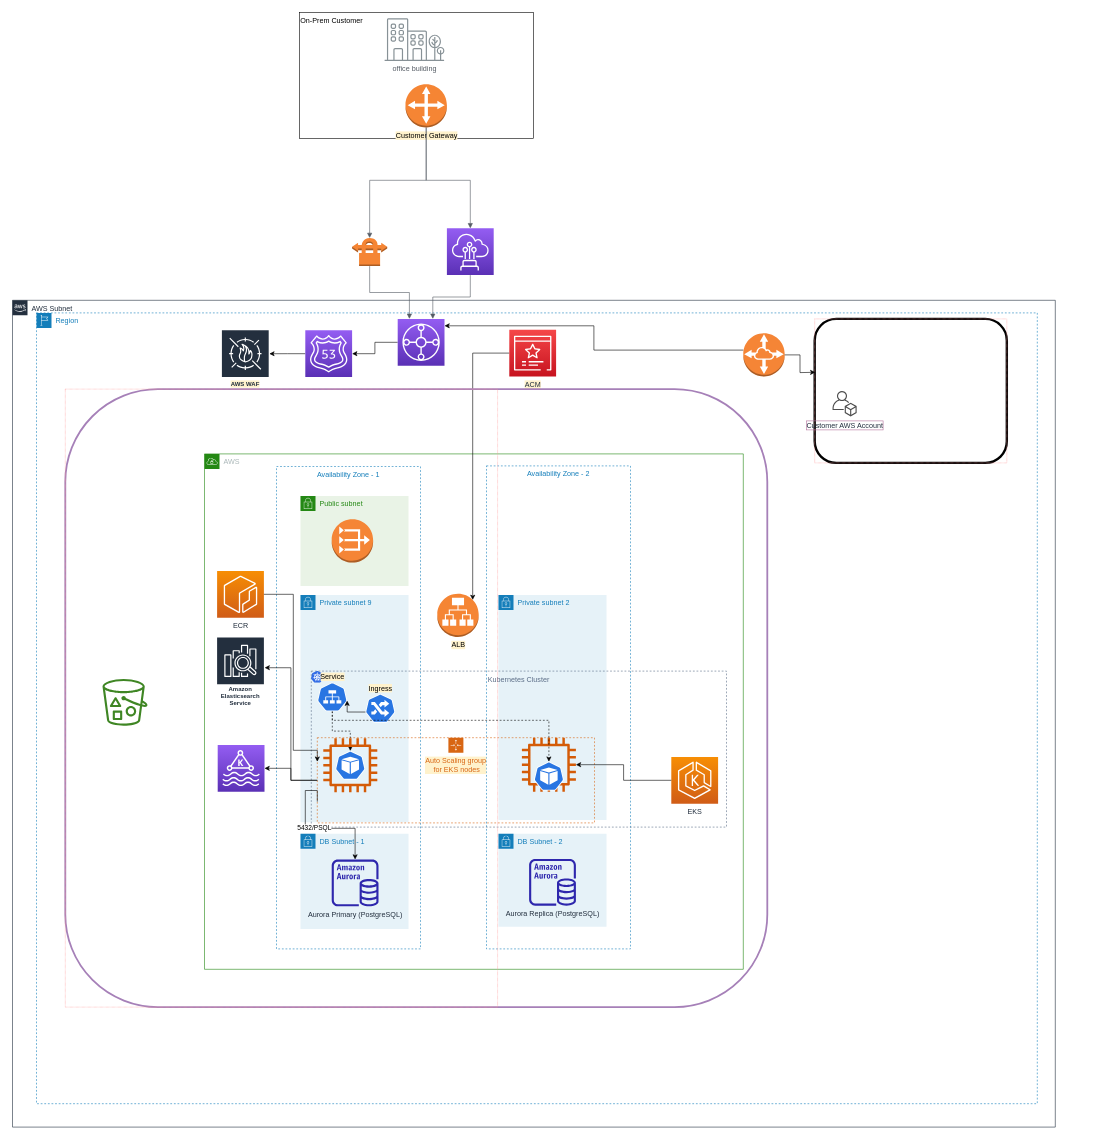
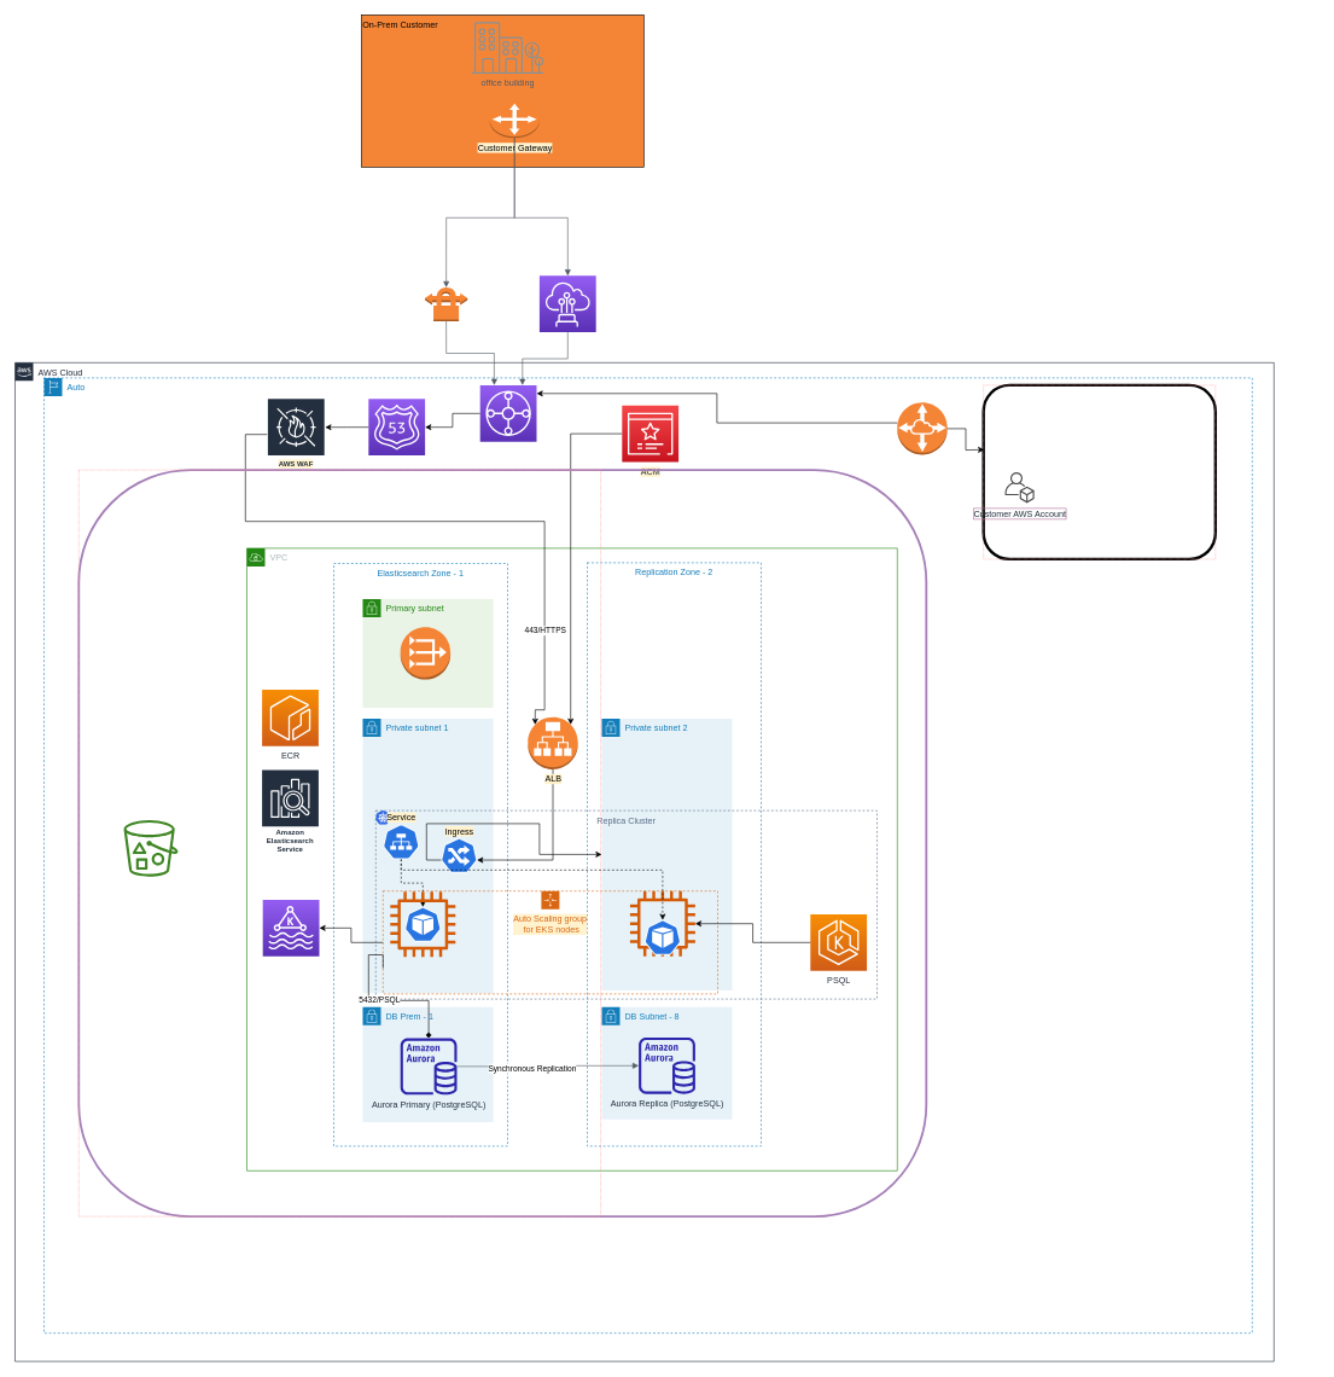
- <mxCell id="51" value="office building" style="sketch=0;outlineConnect=0;gradientColor=none;fontColor=#545B64;strokeColor=none;fillColor=#879196;dashed=0;verticalLabelPosition=bottom;verticalAlign=top;align=center;html=1;fontSize=12;fontStyle=0;aspect=fixed;shape=mxgraph.aws4.illustration_office_building;pointerEvents=1" vertex="1" parent="1"><mxGeometry x="640" y="30" width="100" height="71" as="geometry" /></mxCell>
+ <mxCell id="51" value="office building" style="sketch=0;outlineConnect=0;gradientColor=none;fontColor=#545B64;strokeColor=none;fillColor=#879196;dashed=0;verticalLabelPosition=bottom;verticalAlign=top;align=center;html=1;fontSize=12;fontStyle=0;aspect=fixed;shape=mxgraph.aws4.illustration_office_building;pointerEvents=1" vertex="1" parent="1"><mxGeometry x="650" y="30" width="100" height="71" as="geometry" /></mxCell>
- <mxCell id="2" value="On-Prem Customer" style="whiteSpace=wrap;html=1;align=left;verticalAlign=top;" vertex="1" parent="1"><mxGeometry x="498" y="20" width="390" height="210" as="geometry" /></mxCell>
+ <mxCell id="2" value="On-Prem Customer" style="whiteSpace=wrap;html=1;align=left;verticalAlign=top;fillColor=#f58536;" vertex="1" parent="1"><mxGeometry x="498" y="20" width="390" height="210" as="geometry" /></mxCell>
- <mxCell id="54" value="Customer Gateway" style="outlineConnect=0;dashed=0;verticalLabelPosition=bottom;verticalAlign=top;align=center;html=1;shape=mxgraph.aws3.customer_gateway;fillColor=#F58534;gradientColor=none;labelBackgroundColor=#FFF2CC;" vertex="1" parent="1"><mxGeometry x="675" y="140" width="69" height="72" as="geometry" /></mxCell>
+ <mxCell id="54" value="Customer Gateway" style="outlineConnect=0;dashed=0;verticalLabelPosition=bottom;verticalAlign=top;align=center;html=1;shape=mxgraph.aws3.customer_gateway;fillColor=#F58534;gradientColor=none;labelBackgroundColor=#FFF2CC;" vertex="1" parent="1"><mxGeometry x="675" y="140" width="69" height="50" as="geometry" /></mxCell>
- <mxCell id="37" value="AWS Subnet" style="points=[[0,0],[0.25,0],[0.5,0],[0.75,0],[1,0],[1,0.25],[1,0.5],[1,0.75],[1,1],[0.75,1],[0.5,1],[0.25,1],[0,1],[0,0.75],[0,0.5],[0,0.25]];outlineConnect=0;gradientColor=none;html=1;whiteSpace=wrap;fontSize=12;fontStyle=0;container=1;pointerEvents=0;collapsible=0;recursiveResize=0;shape=mxgraph.aws4.group;grIcon=mxgraph.aws4.group_aws_cloud_alt;strokeColor=#232F3E;fillColor=none;verticalAlign=top;align=left;spacingLeft=30;fontColor=#232F3E;dashed=0;" vertex="1" parent="1"><mxGeometry x="20" y="500" width="1738" height="1378" as="geometry" /></mxCell>
+ <mxCell id="37" value="AWS Cloud" style="points=[[0,0],[0.25,0],[0.5,0],[0.75,0],[1,0],[1,0.25],[1,0.5],[1,0.75],[1,1],[0.75,1],[0.5,1],[0.25,1],[0,1],[0,0.75],[0,0.5],[0,0.25]];outlineConnect=0;gradientColor=none;html=1;whiteSpace=wrap;fontSize=12;fontStyle=0;container=1;pointerEvents=0;collapsible=0;recursiveResize=0;shape=mxgraph.aws4.group;grIcon=mxgraph.aws4.group_aws_cloud_alt;strokeColor=#232F3E;fillColor=none;verticalAlign=top;align=left;spacingLeft=30;fontColor=#232F3E;dashed=0;" vertex="1" parent="1"><mxGeometry x="20" y="500" width="1738" height="1378" as="geometry" /></mxCell>
- <mxCell id="20" value="Region" style="points=[[0,0],[0.25,0],[0.5,0],[0.75,0],[1,0],[1,0.25],[1,0.5],[1,0.75],[1,1],[0.75,1],[0.5,1],[0.25,1],[0,1],[0,0.75],[0,0.5],[0,0.25]];outlineConnect=0;gradientColor=none;html=1;whiteSpace=wrap;fontSize=12;fontStyle=0;container=1;pointerEvents=0;collapsible=0;recursiveResize=0;shape=mxgraph.aws4.group;grIcon=mxgraph.aws4.group_region;strokeColor=#147EBA;fillColor=none;verticalAlign=top;align=left;spacingLeft=30;fontColor=#147EBA;dashed=1;" vertex="1" parent="1"><mxGeometry x="60" y="521" width="1668" height="1318" as="geometry" /></mxCell>
+ <mxCell id="20" value="Auto" style="points=[[0,0],[0.25,0],[0.5,0],[0.75,0],[1,0],[1,0.25],[1,0.5],[1,0.75],[1,1],[0.75,1],[0.5,1],[0.25,1],[0,1],[0,0.75],[0,0.5],[0,0.25]];outlineConnect=0;gradientColor=none;html=1;whiteSpace=wrap;fontSize=12;fontStyle=0;container=1;pointerEvents=0;collapsible=0;recursiveResize=0;shape=mxgraph.aws4.group;grIcon=mxgraph.aws4.group_region;strokeColor=#147EBA;fillColor=none;verticalAlign=top;align=left;spacingLeft=30;fontColor=#147EBA;dashed=1;" vertex="1" parent="1"><mxGeometry x="60" y="521" width="1668" height="1318" as="geometry" /></mxCell>
- <mxCell id="30" value="ACM" style="sketch=0;points=[[0,0,0],[0.25,0,0],[0.5,0,0],[0.75,0,0],[1,0,0],[0,1,0],[0.25,1,0],[0.5,1,0],[0.75,1,0],[1,1,0],[0,0.25,0],[0,0.5,0],[0,0.75,0],[1,0.25,0],[1,0.5,0],[1,0.75,0]];outlineConnect=0;fontColor=#232F3E;gradientColor=#F54749;gradientDirection=north;fillColor=#C7131F;strokeColor=#ffffff;dashed=0;verticalLabelPosition=bottom;verticalAlign=top;align=center;html=1;fontSize=12;fontStyle=0;aspect=fixed;shape=mxgraph.aws4.resourceIcon;resIcon=mxgraph.aws4.certificate_manager_3;labelBackgroundColor=#FFF2CC;" vertex="1" parent="20"><mxGeometry x="788" y="28" width="78" height="78" as="geometry" /></mxCell>
+ <mxCell id="30" value="ACM" style="sketch=0;points=[[0,0,0],[0.25,0,0],[0.5,0,0],[0.75,0,0],[1,0,0],[0,1,0],[0.25,1,0],[0.5,1,0],[0.75,1,0],[1,1,0],[0,0.25,0],[0,0.5,0],[0,0.75,0],[1,0.25,0],[1,0.5,0],[1,0.75,0]];outlineConnect=0;fontColor=#232F3E;gradientColor=#F54749;gradientDirection=north;fillColor=#C7131F;strokeColor=#ffffff;dashed=0;verticalLabelPosition=bottom;verticalAlign=top;align=center;html=1;fontSize=12;fontStyle=0;aspect=fixed;shape=mxgraph.aws4.resourceIcon;resIcon=mxgraph.aws4.certificate_manager_3;labelBackgroundColor=#FFF2CC;" vertex="1" parent="20"><mxGeometry x="798" y="38" width="78" height="78" as="geometry" /></mxCell>
- <mxCell id="3" value="AWS" style="points=[[0,0],[0.25,0],[0.5,0],[0.75,0],[1,0],[1,0.25],[1,0.5],[1,0.75],[1,1],[0.75,1],[0.5,1],[0.25,1],[0,1],[0,0.75],[0,0.5],[0,0.25]];outlineConnect=0;gradientColor=none;html=1;whiteSpace=wrap;fontSize=12;fontStyle=0;container=1;pointerEvents=0;collapsible=0;recursiveResize=0;shape=mxgraph.aws4.group;grIcon=mxgraph.aws4.group_vpc;strokeColor=#248814;fillColor=none;verticalAlign=top;align=left;spacingLeft=30;fontColor=#AAB7B8;dashed=0;" vertex="1" parent="1"><mxGeometry x="340" y="756" width="898" height="859" as="geometry" /></mxCell>
+ <mxCell id="3" value="VPC" style="points=[[0,0],[0.25,0],[0.5,0],[0.75,0],[1,0],[1,0.25],[1,0.5],[1,0.75],[1,1],[0.75,1],[0.5,1],[0.25,1],[0,1],[0,0.75],[0,0.5],[0,0.25]];outlineConnect=0;gradientColor=none;html=1;whiteSpace=wrap;fontSize=12;fontStyle=0;container=1;pointerEvents=0;collapsible=0;recursiveResize=0;shape=mxgraph.aws4.group;grIcon=mxgraph.aws4.group_vpc;strokeColor=#248814;fillColor=none;verticalAlign=top;align=left;spacingLeft=30;fontColor=#AAB7B8;dashed=0;" vertex="1" parent="1"><mxGeometry x="340" y="756" width="898" height="859" as="geometry" /></mxCell>
- <mxCell id="4" value="Availability Zone - 2" style="fillColor=none;strokeColor=#147EBA;dashed=1;verticalAlign=top;fontStyle=0;fontColor=#147EBA;" vertex="1" parent="3"><mxGeometry x="470" y="20" width="240" height="805" as="geometry" /></mxCell>
+ <mxCell id="4" value="Replication Zone - 2" style="fillColor=none;strokeColor=#147EBA;dashed=1;verticalAlign=top;fontStyle=0;fontColor=#147EBA;" vertex="1" parent="3"><mxGeometry x="470" y="20" width="240" height="805" as="geometry" /></mxCell>
- <mxCell id="12" value="Availability Zone - 1" style="fillColor=none;strokeColor=#147EBA;dashed=1;verticalAlign=top;fontStyle=0;fontColor=#147EBA;" vertex="1" parent="1"><mxGeometry x="460" y="777" width="240" height="804" as="geometry" /></mxCell>
+ <mxCell id="12" value="Elasticsearch Zone - 1" style="fillColor=none;strokeColor=#147EBA;dashed=1;verticalAlign=top;fontStyle=0;fontColor=#147EBA;" vertex="1" parent="1"><mxGeometry x="460" y="777" width="240" height="804" as="geometry" /></mxCell>
- <mxCell id="24" value="Public subnet" style="points=[[0,0],[0.25,0],[0.5,0],[0.75,0],[1,0],[1,0.25],[1,0.5],[1,0.75],[1,1],[0.75,1],[0.5,1],[0.25,1],[0,1],[0,0.75],[0,0.5],[0,0.25]];outlineConnect=0;gradientColor=none;html=1;whiteSpace=wrap;fontSize=12;fontStyle=0;container=1;pointerEvents=0;collapsible=0;recursiveResize=0;shape=mxgraph.aws4.group;grIcon=mxgraph.aws4.group_security_group;grStroke=0;strokeColor=#248814;fillColor=#E9F3E6;verticalAlign=top;align=left;spacingLeft=30;fontColor=#248814;dashed=0;" vertex="1" parent="20"><mxGeometry x="440" y="305" width="180" height="150" as="geometry" /></mxCell>
+ <mxCell id="24" value="Primary subnet" style="points=[[0,0],[0.25,0],[0.5,0],[0.75,0],[1,0],[1,0.25],[1,0.5],[1,0.75],[1,1],[0.75,1],[0.5,1],[0.25,1],[0,1],[0,0.75],[0,0.5],[0,0.25]];outlineConnect=0;gradientColor=none;html=1;whiteSpace=wrap;fontSize=12;fontStyle=0;container=1;pointerEvents=0;collapsible=0;recursiveResize=0;shape=mxgraph.aws4.group;grIcon=mxgraph.aws4.group_security_group;grStroke=0;strokeColor=#248814;fillColor=#E9F3E6;verticalAlign=top;align=left;spacingLeft=30;fontColor=#248814;dashed=0;" vertex="1" parent="20"><mxGeometry x="440" y="305" width="180" height="150" as="geometry" /></mxCell>
+ <mxCell id="27" style="edgeStyle=orthogonalEdgeStyle;rounded=0;orthogonalLoop=1;jettySize=auto;html=1;entryX=0;entryY=0.5;entryDx=0;entryDy=0;entryPerimeter=0;startArrow=classic;startFill=1;endArrow=none;endFill=0;exitX=0.145;exitY=0.145;exitDx=0;exitDy=0;exitPerimeter=0;" edge="1" parent="20" source="33" target="26"><mxGeometry relative="1" as="geometry"><mxPoint x="690.529" y="480" as="sourcePoint" /><Array as="points"><mxPoint x="678" y="458" /><mxPoint x="691" y="458" /><mxPoint x="691" y="198" /><mxPoint x="278" y="198" /><mxPoint x="278" y="78" /></Array></mxGeometry></mxCell>
+ <mxCell id="28" value="443/HTTPS" style="edgeLabel;html=1;align=center;verticalAlign=middle;resizable=0;points=[];" vertex="1" connectable="0" parent="27"><mxGeometry x="-0.666" relative="1" as="geometry"><mxPoint as="offset" /></mxGeometry></mxCell>
- <mxCell id="13" value="Private subnet 9" style="points=[[0,0],[0.25,0],[0.5,0],[0.75,0],[1,0],[1,0.25],[1,0.5],[1,0.75],[1,1],[0.75,1],[0.5,1],[0.25,1],[0,1],[0,0.75],[0,0.5],[0,0.25]];outlineConnect=0;gradientColor=none;html=1;whiteSpace=wrap;fontSize=12;fontStyle=0;container=1;pointerEvents=0;collapsible=0;recursiveResize=0;shape=mxgraph.aws4.group;grIcon=mxgraph.aws4.group_security_group;grStroke=0;strokeColor=#147EBA;fillColor=#E6F2F8;verticalAlign=top;align=left;spacingLeft=30;fontColor=#147EBA;dashed=0;" vertex="1" parent="1"><mxGeometry x="500" y="991" width="180" height="379" as="geometry" /></mxCell>
+ <mxCell id="13" value="Private subnet 1" style="points=[[0,0],[0.25,0],[0.5,0],[0.75,0],[1,0],[1,0.25],[1,0.5],[1,0.75],[1,1],[0.75,1],[0.5,1],[0.25,1],[0,1],[0,0.75],[0,0.5],[0,0.25]];outlineConnect=0;gradientColor=none;html=1;whiteSpace=wrap;fontSize=12;fontStyle=0;container=1;pointerEvents=0;collapsible=0;recursiveResize=0;shape=mxgraph.aws4.group;grIcon=mxgraph.aws4.group_security_group;grStroke=0;strokeColor=#147EBA;fillColor=#E6F2F8;verticalAlign=top;align=left;spacingLeft=30;fontColor=#147EBA;dashed=0;" vertex="1" parent="1"><mxGeometry x="500" y="991" width="180" height="379" as="geometry" /></mxCell>
- <mxCell id="70" style="edgeStyle=orthogonalEdgeStyle;rounded=0;orthogonalLoop=1;jettySize=auto;html=1;entryX=0;entryY=0.282;entryDx=0;entryDy=0;entryPerimeter=0;startArrow=none;startFill=0;endArrow=classic;endFill=1;" edge="1" parent="1" source="10" target="34"><mxGeometry relative="1" as="geometry"><Array as="points"><mxPoint x="488" y="990" /><mxPoint x="488" y="1250" /></Array></mxGeometry></mxCell>
- <mxCell id="39" value="Kubernetes Cluster" style="fillColor=none;strokeColor=#5A6C86;dashed=1;verticalAlign=top;fontStyle=0;fontColor=#5A6C86;labelBackgroundColor=none;" vertex="1" parent="38"><mxGeometry width="692" height="260" as="geometry" /></mxCell>
+ <mxCell id="39" value="Replica Cluster" style="fillColor=none;strokeColor=#5A6C86;dashed=1;verticalAlign=top;fontStyle=0;fontColor=#5A6C86;labelBackgroundColor=none;" vertex="1" parent="38"><mxGeometry width="692" height="260" as="geometry" /></mxCell>
- <mxCell id="62" style="edgeStyle=orthogonalEdgeStyle;rounded=0;orthogonalLoop=1;jettySize=auto;html=1;exitX=0.005;exitY=0.63;exitDx=0;exitDy=0;exitPerimeter=0;entryX=0.995;entryY=0.63;entryDx=0;entryDy=0;entryPerimeter=0;startArrow=none;startFill=0;endArrow=classic;endFill=1;" edge="1" parent="1" source="31" target="61"><mxGeometry relative="1" as="geometry" /></mxCell>
+ <mxCell id="62" style="edgeStyle=orthogonalEdgeStyle;rounded=0;orthogonalLoop=1;jettySize=auto;html=1;exitX=0.005;exitY=0.63;exitDx=0;exitDy=0;exitPerimeter=0;startArrow=none;startFill=0;endArrow=classic;endFill=1;" edge="1" parent="1" source="31" target="5"><mxGeometry relative="1" as="geometry" /></mxCell>
+ <mxCell id="32" style="edgeStyle=orthogonalEdgeStyle;rounded=0;orthogonalLoop=1;jettySize=auto;html=1;exitX=0.5;exitY=1;exitDx=0;exitDy=0;exitPerimeter=0;entryX=0.995;entryY=0.63;entryDx=0;entryDy=0;entryPerimeter=0;startArrow=none;startFill=0;endArrow=classic;endFill=1;" edge="1" parent="20" source="33" target="31"><mxGeometry relative="1" as="geometry" /></mxCell>
- <mxCell id="69" style="edgeStyle=orthogonalEdgeStyle;rounded=0;orthogonalLoop=1;jettySize=auto;html=1;entryX=1.003;entryY=0.428;entryDx=0;entryDy=0;entryPerimeter=0;startArrow=none;startFill=0;endArrow=classic;endFill=1;" edge="1" parent="1" source="34" target="8"><mxGeometry relative="1" as="geometry" /></mxCell>
- <mxCell id="36" value="EKS" style="sketch=0;points=[[0,0,0],[0.25,0,0],[0.5,0,0],[0.75,0,0],[1,0,0],[0,1,0],[0.25,1,0],[0.5,1,0],[0.75,1,0],[1,1,0],[0,0.25,0],[0,0.5,0],[0,0.75,0],[1,0.25,0],[1,0.5,0],[1,0.75,0]];outlineConnect=0;fontColor=#232F3E;gradientColor=#F78E04;gradientDirection=north;fillColor=#D05C17;strokeColor=#ffffff;dashed=0;verticalLabelPosition=bottom;verticalAlign=top;align=center;html=1;fontSize=12;fontStyle=0;aspect=fixed;shape=mxgraph.aws4.resourceIcon;resIcon=mxgraph.aws4.eks;" vertex="1" parent="20"><mxGeometry x="1058" y="740" width="78" height="78" as="geometry" /></mxCell>
+ <mxCell id="36" value="PSQL" style="sketch=0;points=[[0,0,0],[0.25,0,0],[0.5,0,0],[0.75,0,0],[1,0,0],[0,1,0],[0.25,1,0],[0.5,1,0],[0.75,1,0],[1,1,0],[0,0.25,0],[0,0.5,0],[0,0.75,0],[1,0.25,0],[1,0.5,0],[1,0.75,0]];outlineConnect=0;fontColor=#232F3E;gradientColor=#F78E04;gradientDirection=north;fillColor=#D05C17;strokeColor=#ffffff;dashed=0;verticalLabelPosition=bottom;verticalAlign=top;align=center;html=1;fontSize=12;fontStyle=0;aspect=fixed;shape=mxgraph.aws4.resourceIcon;resIcon=mxgraph.aws4.eks;" vertex="1" parent="20"><mxGeometry x="1058" y="740" width="78" height="78" as="geometry" /></mxCell>
- <mxCell id="14" value="DB Subnet - 1" style="points=[[0,0],[0.25,0],[0.5,0],[0.75,0],[1,0],[1,0.25],[1,0.5],[1,0.75],[1,1],[0.75,1],[0.5,1],[0.25,1],[0,1],[0,0.75],[0,0.5],[0,0.25]];outlineConnect=0;gradientColor=none;html=1;whiteSpace=wrap;fontSize=12;fontStyle=0;container=1;pointerEvents=0;collapsible=0;recursiveResize=0;shape=mxgraph.aws4.group;grIcon=mxgraph.aws4.group_security_group;grStroke=0;strokeColor=#147EBA;fillColor=#E6F2F8;verticalAlign=top;align=left;spacingLeft=30;fontColor=#147EBA;dashed=0;" vertex="1" parent="1"><mxGeometry x="500" y="1389" width="180" height="159" as="geometry" /></mxCell>
+ <mxCell id="14" value="DB Prem - 1" style="points=[[0,0],[0.25,0],[0.5,0],[0.75,0],[1,0],[1,0.25],[1,0.5],[1,0.75],[1,1],[0.75,1],[0.5,1],[0.25,1],[0,1],[0,0.75],[0,0.5],[0,0.25]];outlineConnect=0;gradientColor=none;html=1;whiteSpace=wrap;fontSize=12;fontStyle=0;container=1;pointerEvents=0;collapsible=0;recursiveResize=0;shape=mxgraph.aws4.group;grIcon=mxgraph.aws4.group_security_group;grStroke=0;strokeColor=#147EBA;fillColor=#E6F2F8;verticalAlign=top;align=left;spacingLeft=30;fontColor=#147EBA;dashed=0;" vertex="1" parent="1"><mxGeometry x="500" y="1389" width="180" height="159" as="geometry" /></mxCell>
- <mxCell id="6" value="DB Subnet - 2" style="points=[[0,0],[0.25,0],[0.5,0],[0.75,0],[1,0],[1,0.25],[1,0.5],[1,0.75],[1,1],[0.75,1],[0.5,1],[0.25,1],[0,1],[0,0.75],[0,0.5],[0,0.25]];outlineConnect=0;gradientColor=none;html=1;whiteSpace=wrap;fontSize=12;fontStyle=0;container=1;pointerEvents=0;collapsible=0;recursiveResize=0;shape=mxgraph.aws4.group;grIcon=mxgraph.aws4.group_security_group;grStroke=0;strokeColor=#147EBA;fillColor=#E6F2F8;verticalAlign=top;align=left;spacingLeft=30;fontColor=#147EBA;dashed=0;" vertex="1" parent="3"><mxGeometry x="490" y="633" width="180" height="155" as="geometry" /></mxCell>
+ <mxCell id="6" value="DB Subnet - 8" style="points=[[0,0],[0.25,0],[0.5,0],[0.75,0],[1,0],[1,0.25],[1,0.5],[1,0.75],[1,1],[0.75,1],[0.5,1],[0.25,1],[0,1],[0,0.75],[0,0.5],[0,0.25]];outlineConnect=0;gradientColor=none;html=1;whiteSpace=wrap;fontSize=12;fontStyle=0;container=1;pointerEvents=0;collapsible=0;recursiveResize=0;shape=mxgraph.aws4.group;grIcon=mxgraph.aws4.group_security_group;grStroke=0;strokeColor=#147EBA;fillColor=#E6F2F8;verticalAlign=top;align=left;spacingLeft=30;fontColor=#147EBA;dashed=0;" vertex="1" parent="3"><mxGeometry x="490" y="633" width="180" height="155" as="geometry" /></mxCell>
- <mxCell id="65" style="edgeStyle=orthogonalEdgeStyle;rounded=0;orthogonalLoop=1;jettySize=auto;html=1;exitX=0;exitY=0.75;exitDx=0;exitDy=0;startArrow=none;startFill=0;endArrow=classic;endFill=1;" edge="1" parent="1" source="34" target="15"><mxGeometry relative="1" as="geometry"><Array as="points"><mxPoint x="508" y="1317" /><mxPoint x="508" y="1380" /><mxPoint x="591" y="1380" /></Array></mxGeometry></mxCell>
+ <mxCell id="65" style="edgeStyle=orthogonalEdgeStyle;rounded=0;orthogonalLoop=1;jettySize=auto;html=1;exitX=0;exitY=0.75;exitDx=0;exitDy=0;startArrow=none;startFill=0;endArrow=diamond;endFill=1;" edge="1" parent="1" source="34" target="15"><mxGeometry relative="1" as="geometry"><Array as="points"><mxPoint x="508" y="1317" /><mxPoint x="508" y="1380" /><mxPoint x="591" y="1380" /></Array></mxGeometry></mxCell>
+ <mxCell id="16" value="" style="edgeStyle=orthogonalEdgeStyle;html=1;endArrow=block;elbow=vertical;startArrow=none;endFill=1;strokeColor=#545B64;rounded=0;" edge="1" parent="1" source="15" target="7"><mxGeometry width="100" relative="1" as="geometry"><mxPoint x="650" y="1381" as="sourcePoint" /><mxPoint x="750" y="1381" as="targetPoint" /></mxGeometry></mxCell>
+ <mxCell id="17" value="Synchronous Replication" style="edgeLabel;html=1;align=center;verticalAlign=middle;resizable=0;points=[];" vertex="1" connectable="0" parent="16"><mxGeometry x="-0.175" y="-2" relative="1" as="geometry"><mxPoint as="offset" /></mxGeometry></mxCell>
